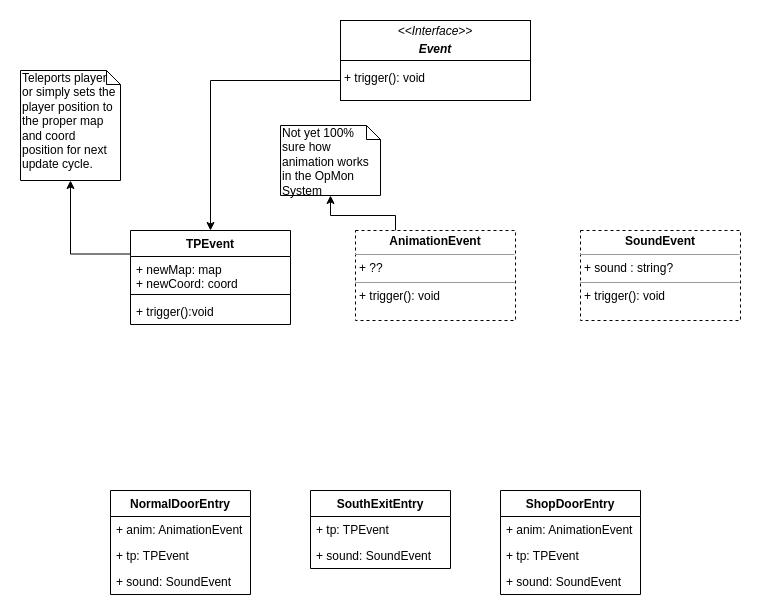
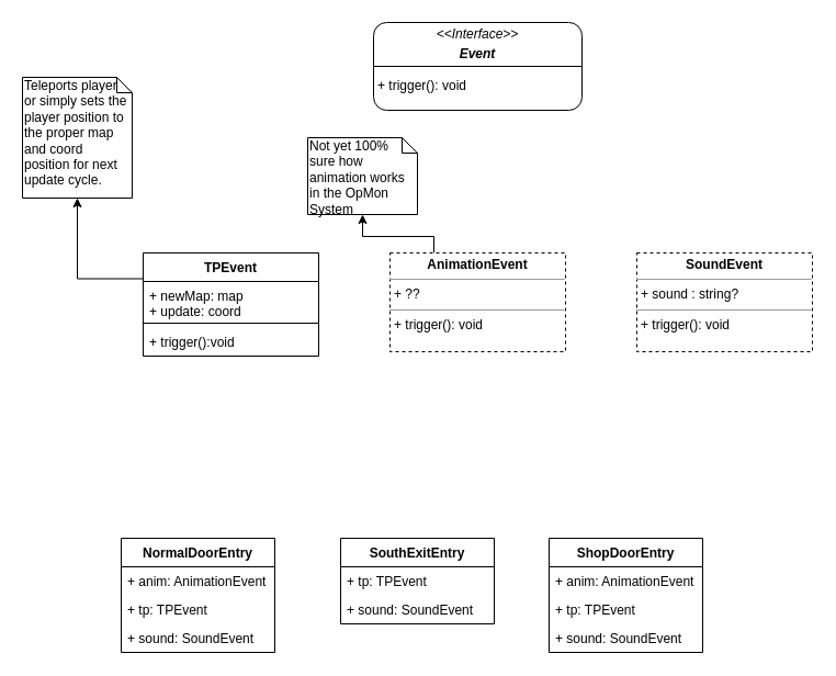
- <mxCell id="3" value="&lt;p style=&quot;margin: 0px ; margin-top: 4px ; text-align: center&quot;&gt;&lt;i&gt;&amp;lt;&amp;lt;Interface&amp;gt;&amp;gt;&lt;/i&gt;&lt;/p&gt;&lt;p style=&quot;margin: 0px ; margin-top: 4px ; text-align: center&quot;&gt;&lt;i&gt;&lt;b&gt;Event&lt;/b&gt;&lt;/i&gt;&lt;br&gt;&lt;/p&gt;&lt;p style=&quot;margin: 0px ; margin-left: 4px&quot;&gt;&lt;/p&gt;&lt;p style=&quot;margin: 0px ; margin-left: 4px&quot;&gt;&lt;br&gt;&lt;/p&gt;&lt;p style=&quot;margin: 0px ; margin-left: 4px&quot;&gt;+ trigger(): void&lt;br&gt;&lt;br&gt;&lt;/p&gt;" style="verticalAlign=top;align=left;overflow=fill;fontSize=12;fontFamily=Helvetica;html=1;" vertex="1" parent="1"><mxGeometry x="340" y="20" width="190" height="80" as="geometry" /></mxCell>
+ <mxCell id="3" value="&lt;p style=&quot;margin: 0px ; margin-top: 4px ; text-align: center&quot;&gt;&lt;i&gt;&amp;lt;&amp;lt;Interface&amp;gt;&amp;gt;&lt;/i&gt;&lt;/p&gt;&lt;p style=&quot;margin: 0px ; margin-top: 4px ; text-align: center&quot;&gt;&lt;i&gt;&lt;b&gt;Event&lt;/b&gt;&lt;/i&gt;&lt;br&gt;&lt;/p&gt;&lt;p style=&quot;margin: 0px ; margin-left: 4px&quot;&gt;&lt;/p&gt;&lt;p style=&quot;margin: 0px ; margin-left: 4px&quot;&gt;&lt;br&gt;&lt;/p&gt;&lt;p style=&quot;margin: 0px ; margin-left: 4px&quot;&gt;+ trigger(): void&lt;br&gt;&lt;br&gt;&lt;/p&gt;" style="verticalAlign=top;align=left;overflow=fill;fontSize=12;fontFamily=Helvetica;html=1;rounded=1;" vertex="1" parent="1"><mxGeometry x="340" y="20" width="190" height="80" as="geometry" /></mxCell>
- <mxCell id="2" style="edgeStyle=orthogonalEdgeStyle;rounded=0;orthogonalLoop=1;jettySize=auto;html=1;exitX=0;exitY=0.75;exitDx=0;exitDy=0;entryX=0.5;entryY=0;entryDx=0;entryDy=0;" edge="1" parent="1" source="3" target="6"><mxGeometry relative="1" as="geometry" /></mxCell>
- <mxCell id="7" value="+ newMap: map&#10;+ newCoord: coord" style="text;strokeColor=none;fillColor=none;align=left;verticalAlign=top;spacingLeft=4;spacingRight=4;overflow=hidden;rotatable=0;points=[[0,0.5],[1,0.5]];portConstraint=eastwest;" vertex="1" parent="6"><mxGeometry y="26" width="160" height="34" as="geometry" /></mxCell>
+ <mxCell id="7" value="+ newMap: map&#10;+ update: coord" style="text;strokeColor=none;fillColor=none;align=left;verticalAlign=top;spacingLeft=4;spacingRight=4;overflow=hidden;rotatable=0;points=[[0,0.5],[1,0.5]];portConstraint=eastwest;" vertex="1" parent="6"><mxGeometry y="26" width="160" height="34" as="geometry" /></mxCell>
